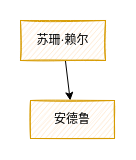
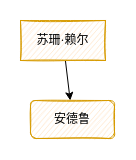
- <mxCell id="4" value="安德鲁" style="whiteSpace=wrap;html=1;fillColor=#ffe6cc;strokeColor=#d79b00;rounded=0;sketch=1;glass=0;shadow=0;fontFamily=Garamond;" vertex="1" parent="1"><mxGeometry x="30" y="100" width="84" height="38" as="geometry" /></mxCell>
+ <mxCell id="4" value="安德鲁" style="whiteSpace=wrap;html=1;fillColor=#ffe6cc;strokeColor=#d79b00;sketch=1;glass=0;shadow=0;fontFamily=Garamond;rounded=1;" vertex="1" parent="1"><mxGeometry x="30" y="100" width="84" height="38" as="geometry" /></mxCell>
